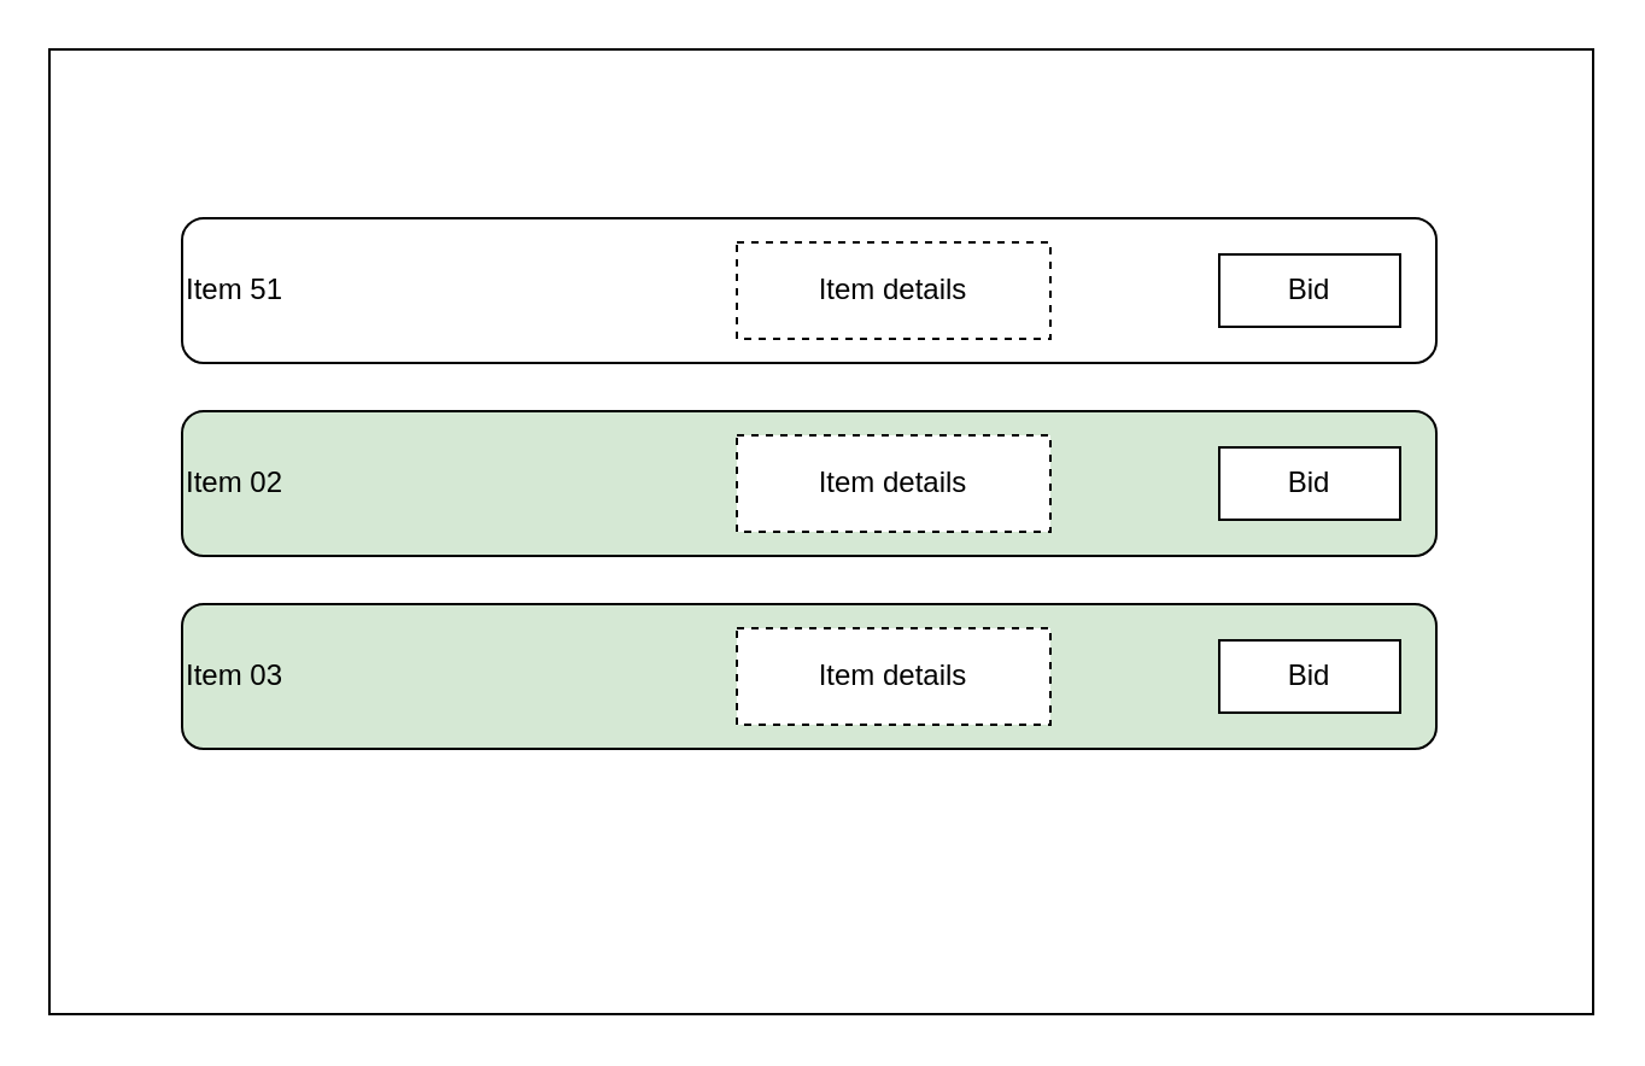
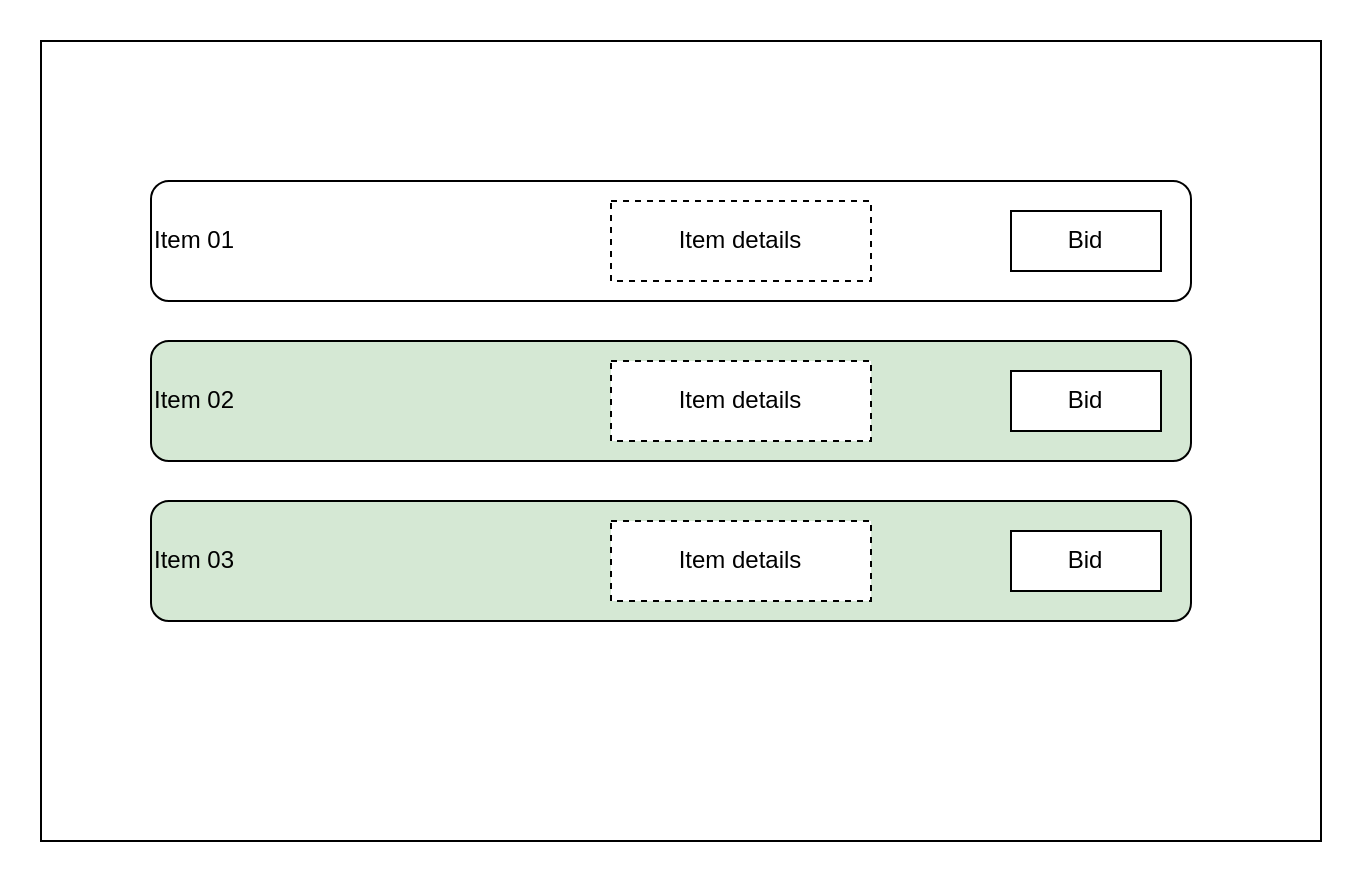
- <mxCell id="3" value="Item 51" style="rounded=1;whiteSpace=wrap;html=1;align=left;" vertex="1" parent="1"><mxGeometry x="75" y="90" width="520" height="60" as="geometry" /></mxCell>
+ <mxCell id="3" value="Item 01" style="rounded=1;whiteSpace=wrap;html=1;align=left;" vertex="1" parent="1"><mxGeometry x="75" y="90" width="520" height="60" as="geometry" /></mxCell>
